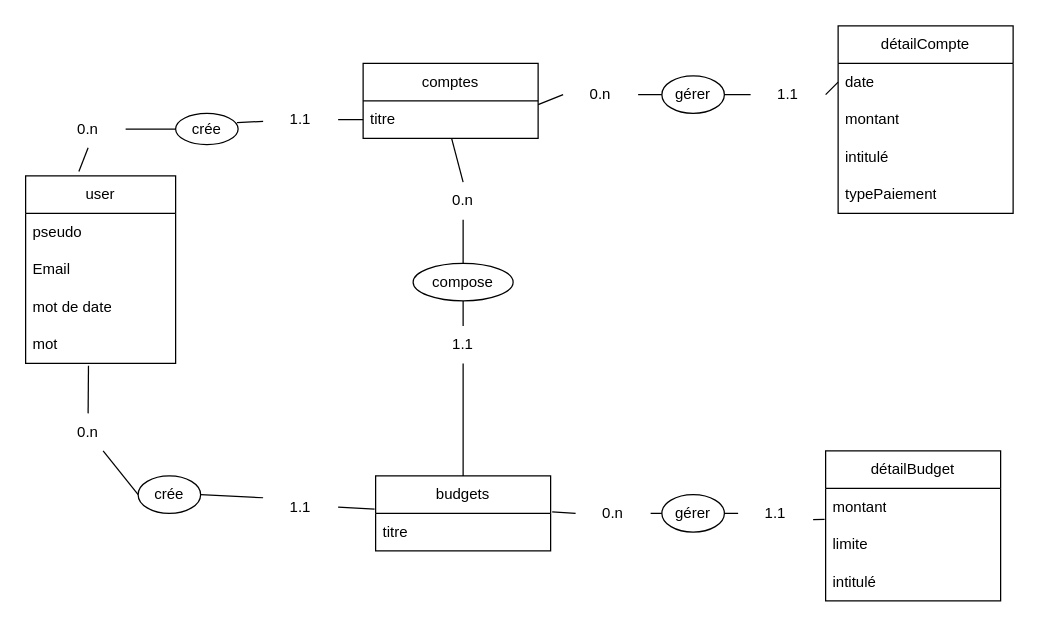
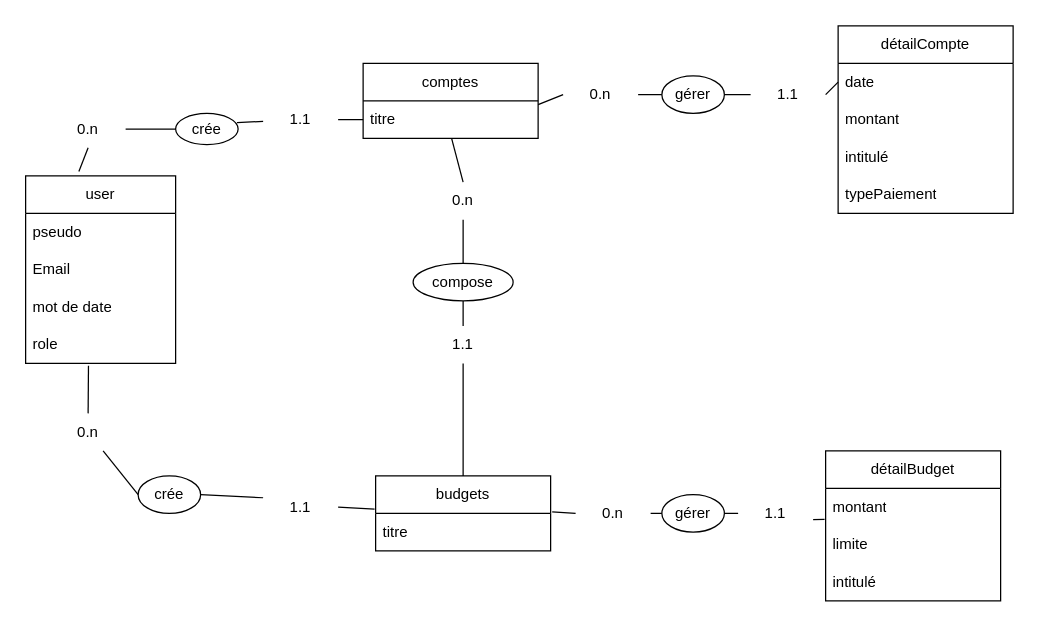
- <mxCell id="6" value="mot" style="text;strokeColor=none;fillColor=none;align=left;verticalAlign=middle;spacingLeft=4;spacingRight=4;overflow=hidden;points=[[0,0.5],[1,0.5]];portConstraint=eastwest;rotatable=0;whiteSpace=wrap;html=1;" parent="2" vertex="1"><mxGeometry y="120" width="120" height="30" as="geometry" /></mxCell>
+ <mxCell id="6" value="role" style="text;strokeColor=none;fillColor=none;align=left;verticalAlign=middle;spacingLeft=4;spacingRight=4;overflow=hidden;points=[[0,0.5],[1,0.5]];portConstraint=eastwest;rotatable=0;whiteSpace=wrap;html=1;" parent="2" vertex="1"><mxGeometry y="120" width="120" height="30" as="geometry" /></mxCell>
